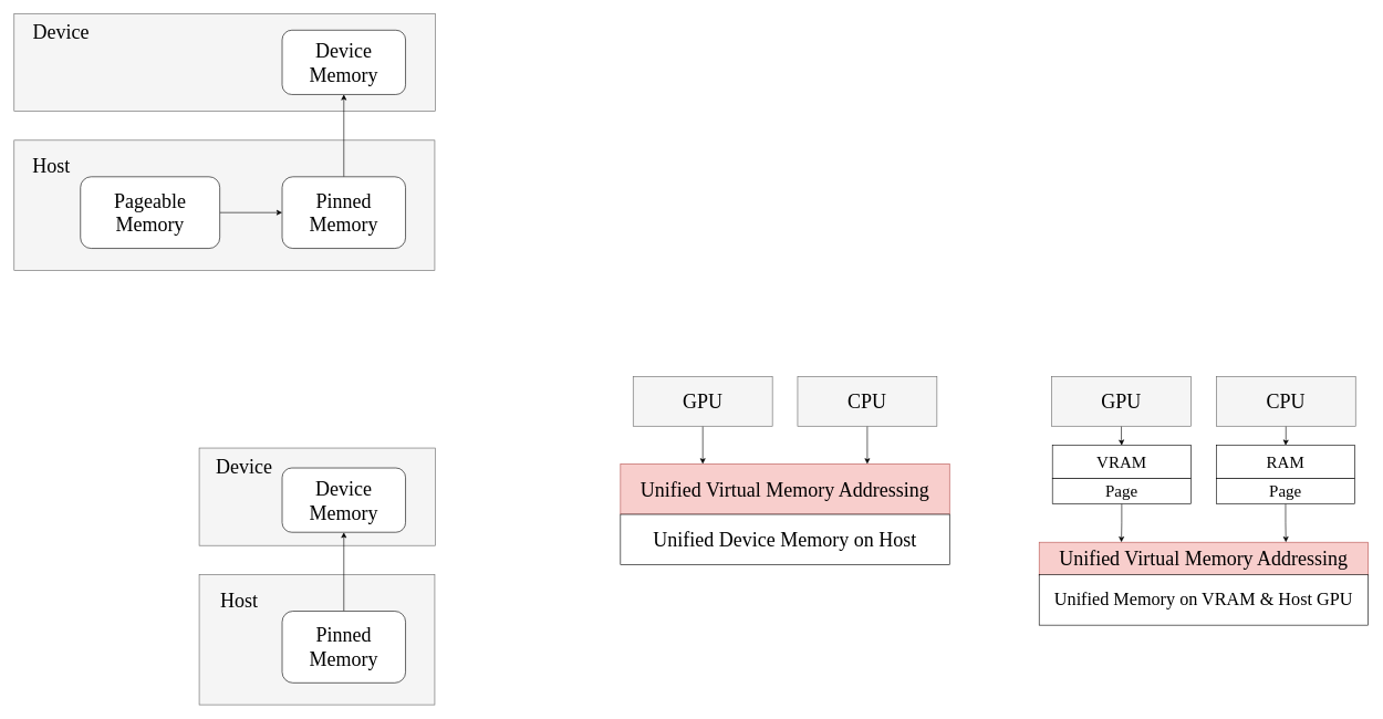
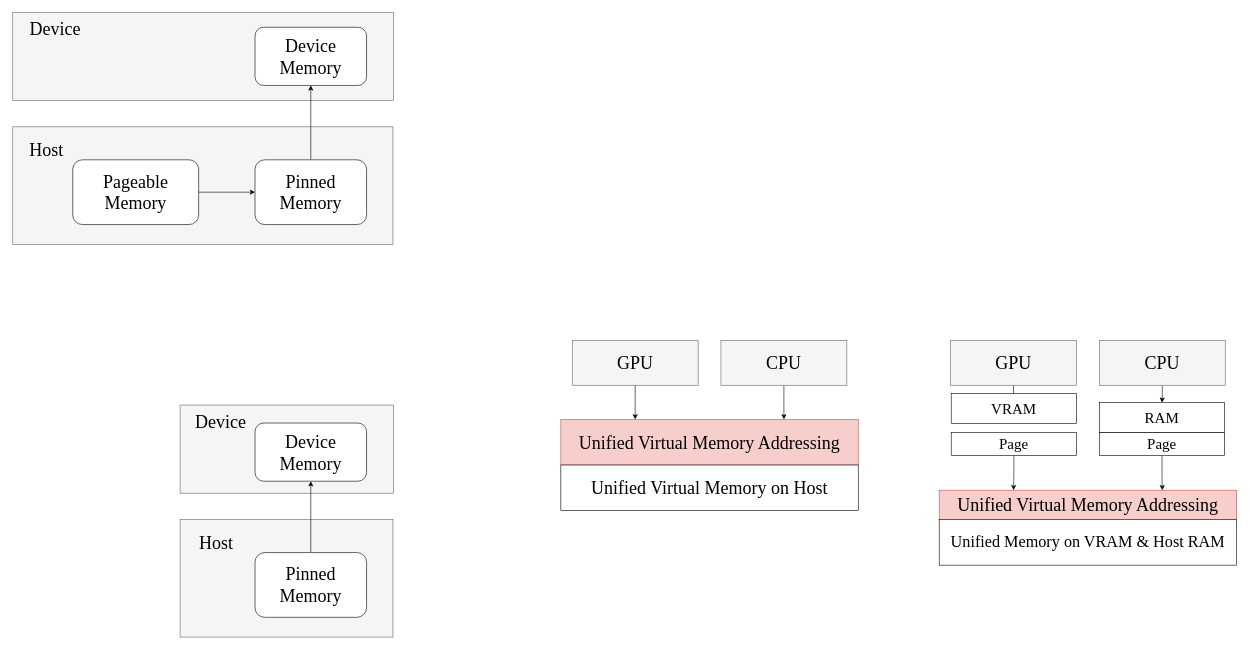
- <mxCell id="28" value="&lt;span style=&quot;color: rgb(0, 0, 0); font-family: &amp;quot;lucida console&amp;quot;; font-size: 25px;&quot;&gt;VRAM&lt;/span&gt;" style="rounded=0;whiteSpace=wrap;html=1;fontSize=25;" vertex="1" parent="1"><mxGeometry x="1585" y="671" width="209" height="50" as="geometry" /></mxCell>
+ <mxCell id="28" value="&lt;span style=&quot;color: rgb(0, 0, 0); font-family: &amp;quot;lucida console&amp;quot;; font-size: 25px;&quot;&gt;VRAM&lt;/span&gt;" style="rounded=0;whiteSpace=wrap;html=1;fontSize=25;" vertex="1" parent="1"><mxGeometry x="1585" y="656" width="209" height="50" as="geometry" /></mxCell>
- <mxCell id="23" value="&lt;span style=&quot;color: rgb(0 , 0 , 0) ; font-family: &amp;#34;lucida console&amp;#34; ; font-size: 30px&quot;&gt;Unified Device Memory on Host&lt;/span&gt;" style="rounded=0;whiteSpace=wrap;html=1;" vertex="1" parent="1"><mxGeometry x="934" y="775" width="496" height="76" as="geometry" /></mxCell>
+ <mxCell id="23" value="&lt;span style=&quot;color: rgb(0 , 0 , 0) ; font-family: &amp;#34;lucida console&amp;#34; ; font-size: 30px&quot;&gt;Unified Virtual Memory on Host&lt;/span&gt;" style="rounded=0;whiteSpace=wrap;html=1;" vertex="1" parent="1"><mxGeometry x="934" y="775" width="496" height="76" as="geometry" /></mxCell>
- <mxCell id="35" value="&lt;span style=&quot;color: rgb(0 , 0 , 0) ; font-family: &amp;#34;lucida console&amp;#34;&quot;&gt;&lt;font style=&quot;font-size: 27px&quot;&gt;Unified Memory on VRAM &amp;amp; Host GPU&lt;/font&gt;&lt;/span&gt;" style="rounded=0;whiteSpace=wrap;html=1;" vertex="1" parent="1"><mxGeometry x="1565" y="866" width="496" height="76" as="geometry" /></mxCell>
+ <mxCell id="35" value="&lt;span style=&quot;color: rgb(0 , 0 , 0) ; font-family: &amp;#34;lucida console&amp;#34;&quot;&gt;&lt;font style=&quot;font-size: 27px&quot;&gt;Unified Memory on VRAM &amp;amp; Host RAM&lt;/font&gt;&lt;/span&gt;" style="rounded=0;whiteSpace=wrap;html=1;" vertex="1" parent="1"><mxGeometry x="1565" y="866" width="496" height="76" as="geometry" /></mxCell>
